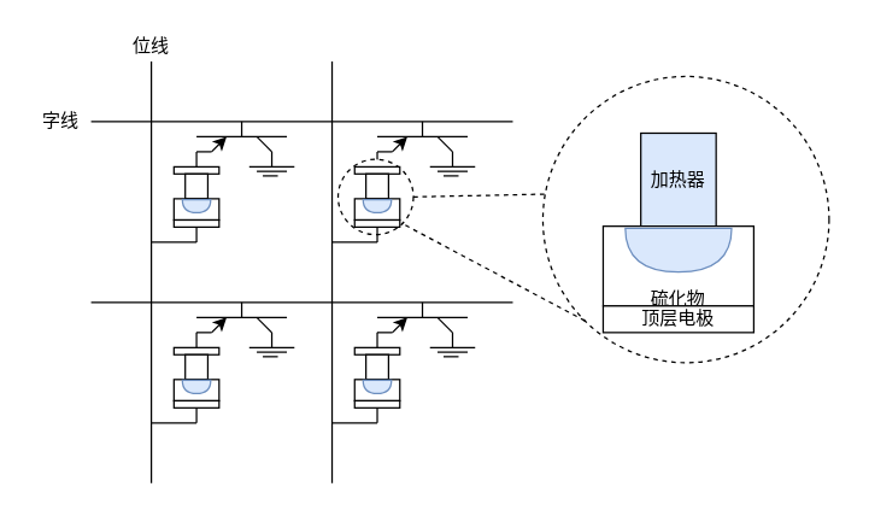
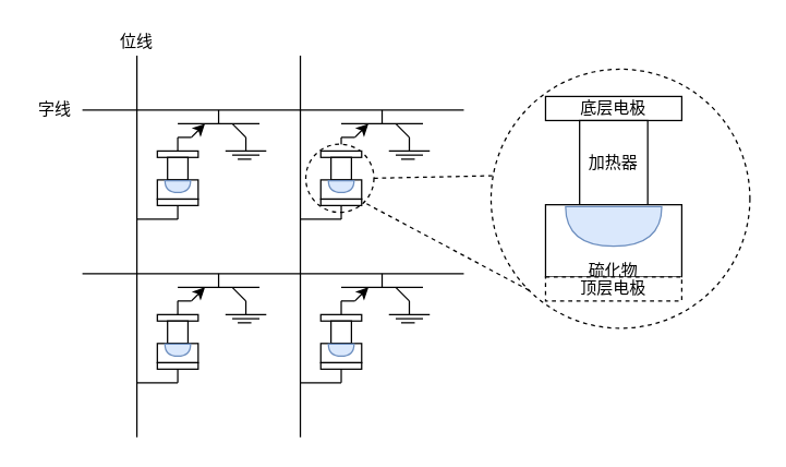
+ <mxCell id="8" value="底层电极" style="rounded=0;whiteSpace=wrap;html=1;" vertex="1" parent="6"><mxGeometry width="100" height="17.647" as="geometry" /></mxCell>
- <mxCell id="9" value="加热器" style="rounded=0;whiteSpace=wrap;html=1;fillColor=#dae8fc;" vertex="1" parent="6"><mxGeometry x="25" y="17.647" width="50" height="61.765" as="geometry" /></mxCell>
+ <mxCell id="9" value="加热器" style="rounded=0;whiteSpace=wrap;html=1;" vertex="1" parent="6"><mxGeometry x="25" y="17.647" width="50" height="61.765" as="geometry" /></mxCell>
- <mxCell id="12" value="顶层电极" style="rounded=0;whiteSpace=wrap;html=1;" vertex="1" parent="6"><mxGeometry y="132.353" width="100" height="17.647" as="geometry" /></mxCell>
+ <mxCell id="12" value="顶层电极" style="rounded=0;whiteSpace=wrap;html=1;dashed=1;" vertex="1" parent="6"><mxGeometry y="132.353" width="100" height="17.647" as="geometry" /></mxCell>
